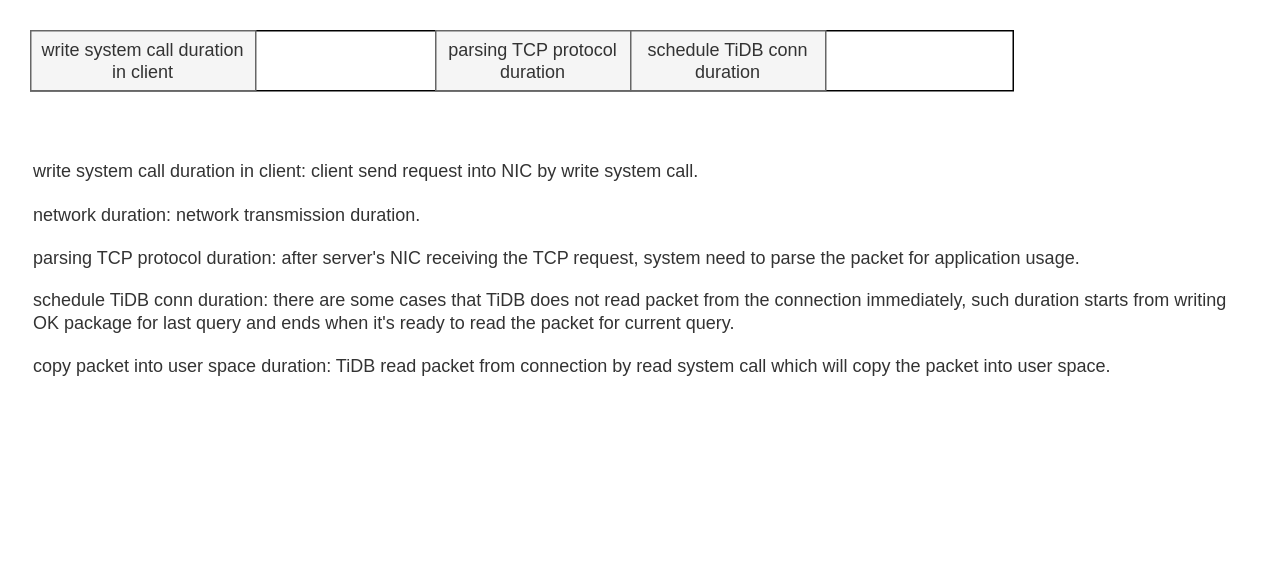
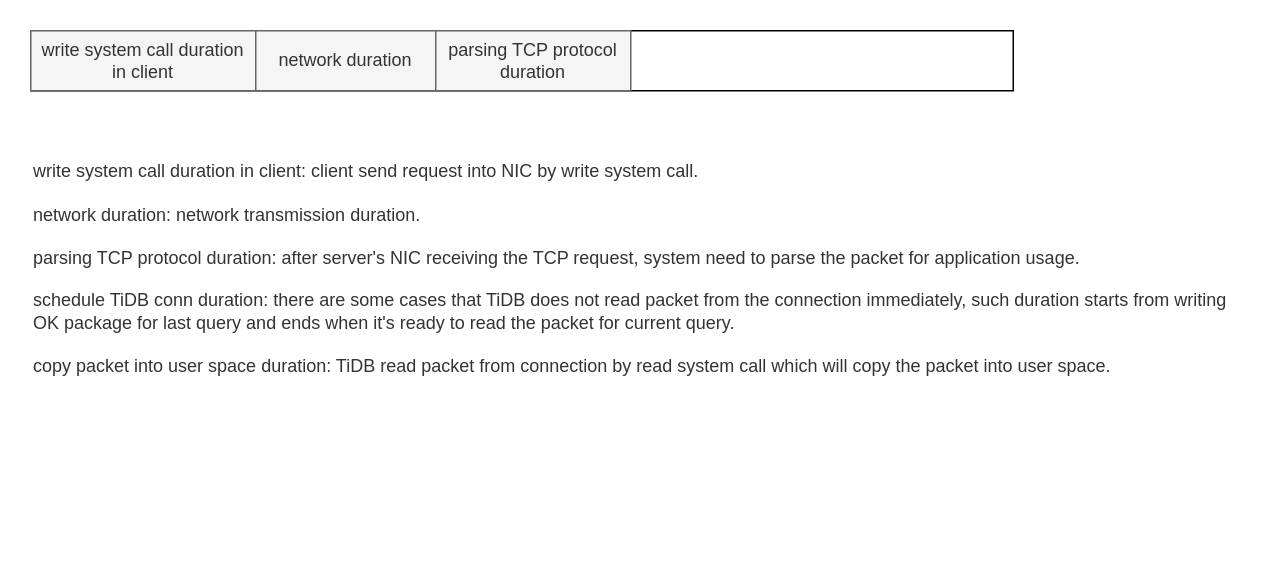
+ <mxCell id="4" value="network duration" style="rounded=0;whiteSpace=wrap;html=1;fillColor=#f5f5f5;fontColor=#333333;strokeColor=#666666;" parent="1" vertex="1"><mxGeometry x="170" y="20" width="120" height="40" as="geometry" /></mxCell>
- <mxCell id="6" value="schedule TiDB conn duration" style="rounded=0;whiteSpace=wrap;html=1;fillColor=#f5f5f5;fontColor=#333333;strokeColor=#666666;spacingLeft=5;spacingRight=5;" parent="1" vertex="1"><mxGeometry x="420" y="20" width="130" height="40" as="geometry" /></mxCell>
